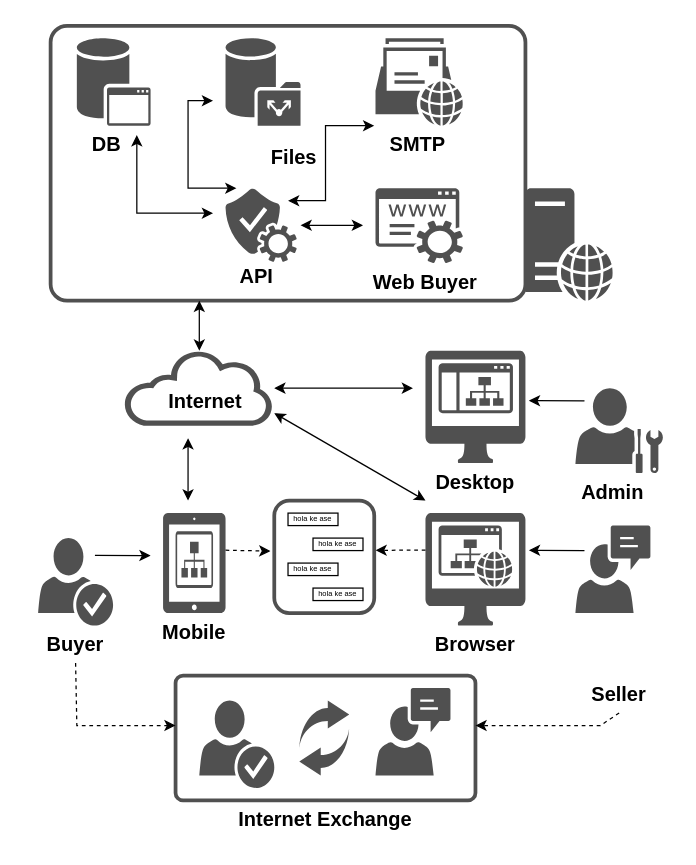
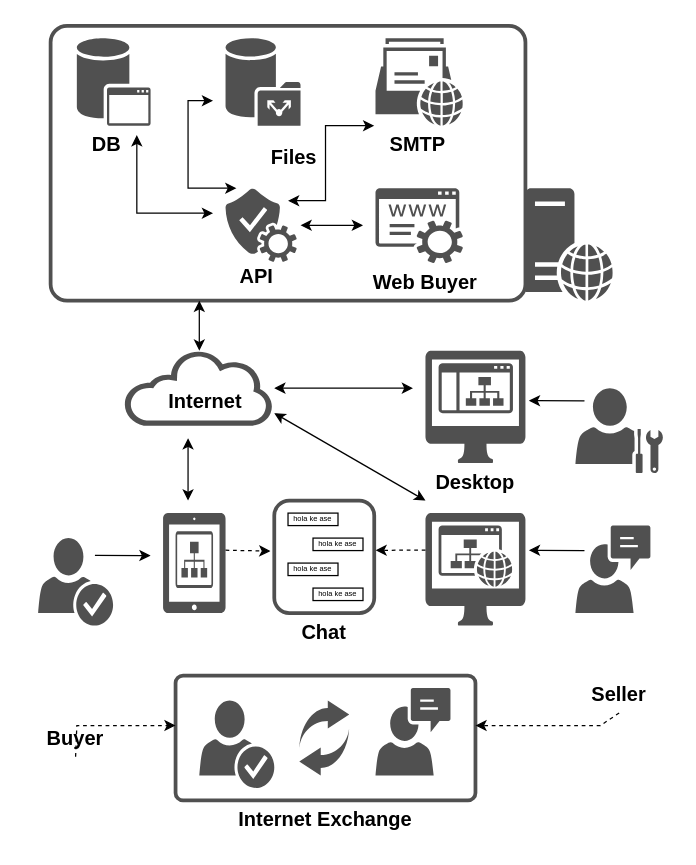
- <mxCell id="40" value="Admin" style="text;html=1;align=center;verticalAlign=middle;whiteSpace=wrap;rounded=0;fontStyle=1;fontSize=16;" parent="1" vertex="1"><mxGeometry x="450" y="378" width="80" height="30" as="geometry" /></mxCell>
- <mxCell id="37" value="Mobile" style="text;html=1;align=center;verticalAlign=middle;whiteSpace=wrap;rounded=0;fontStyle=1;fontSize=16;" parent="1" vertex="1"><mxGeometry x="115" y="490" width="80" height="30" as="geometry" /></mxCell>
+ <mxCell id="42" value="Chat" style="text;html=1;align=center;verticalAlign=middle;whiteSpace=wrap;rounded=0;fontStyle=1;fontSize=16;" parent="1" vertex="1"><mxGeometry x="219" y="490" width="80" height="30" as="geometry" /></mxCell>
- <mxCell id="39" value="Buyer" style="text;html=1;align=center;verticalAlign=middle;whiteSpace=wrap;rounded=0;fontStyle=1;fontSize=16;" parent="1" vertex="1"><mxGeometry x="20" y="500" width="80" height="30" as="geometry" /></mxCell>
+ <mxCell id="39" value="Buyer" style="text;html=1;align=center;verticalAlign=middle;whiteSpace=wrap;rounded=0;fontStyle=1;fontSize=16;" parent="1" vertex="1"><mxGeometry x="20" y="575" width="80" height="30" as="geometry" /></mxCell>
- <mxCell id="36" value="Browser" style="text;html=1;align=center;verticalAlign=middle;whiteSpace=wrap;rounded=0;fontStyle=1;fontSize=16;" parent="1" vertex="1"><mxGeometry x="340" y="500" width="80" height="30" as="geometry" /></mxCell>
